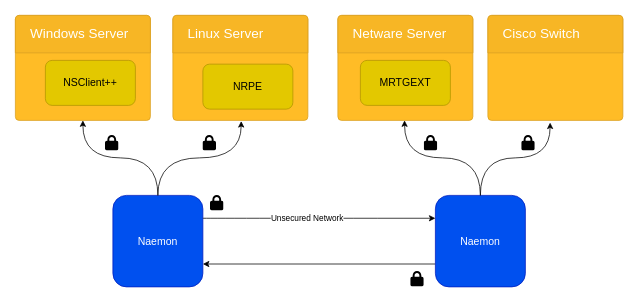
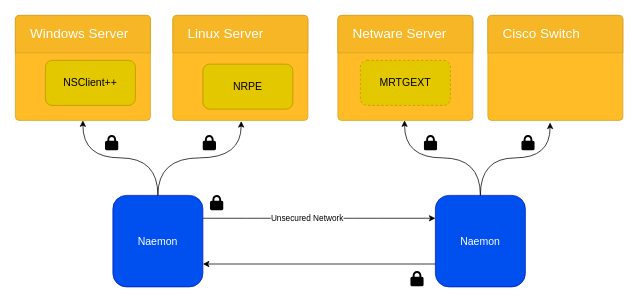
- <mxCell id="11" value="&lt;font style=&quot;font-size: 14px;&quot;&gt;MRTGEXT&lt;/font&gt;" style="rounded=1;whiteSpace=wrap;html=1;fillColor=#e3c800;fontColor=#000000;strokeColor=#B09500;" vertex="1" parent="9"><mxGeometry x="30" y="60" width="120" height="60" as="geometry" /></mxCell>
+ <mxCell id="11" value="&lt;font style=&quot;font-size: 14px;&quot;&gt;MRTGEXT&lt;/font&gt;" style="rounded=1;whiteSpace=wrap;html=1;fillColor=#e3c800;fontColor=#000000;strokeColor=#B09500;dashed=1;" vertex="1" parent="9"><mxGeometry x="30" y="60" width="120" height="60" as="geometry" /></mxCell>
